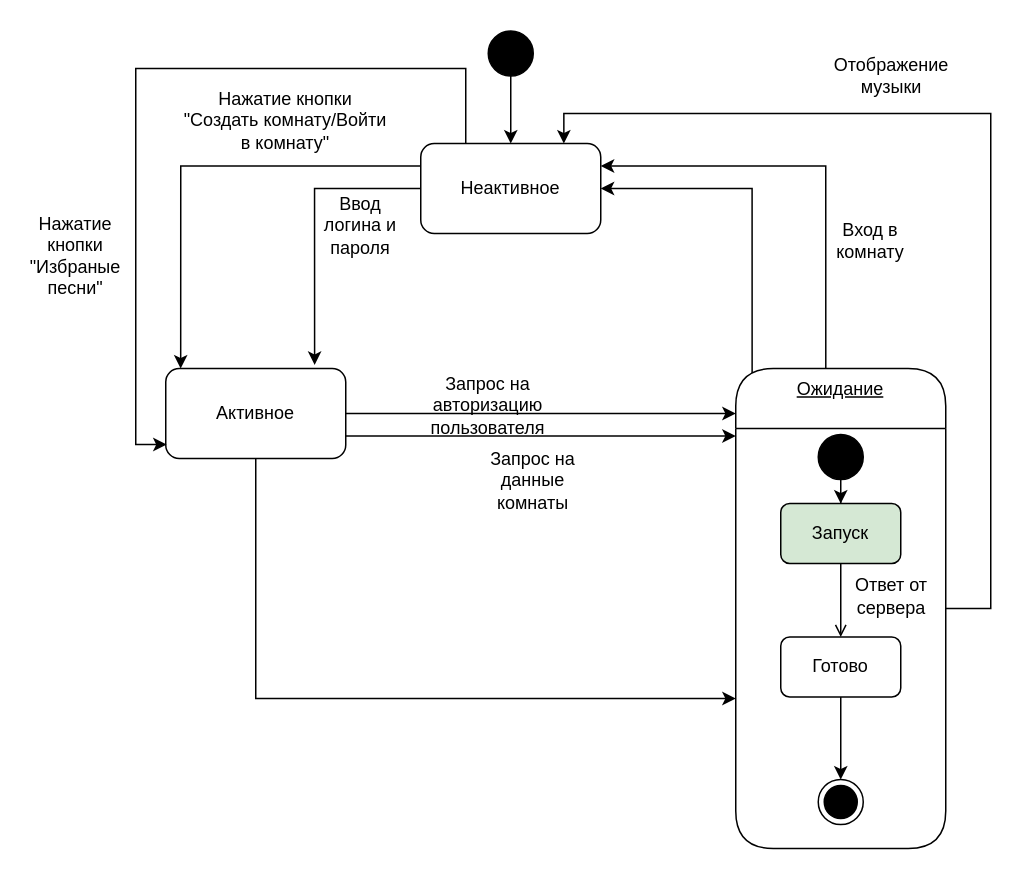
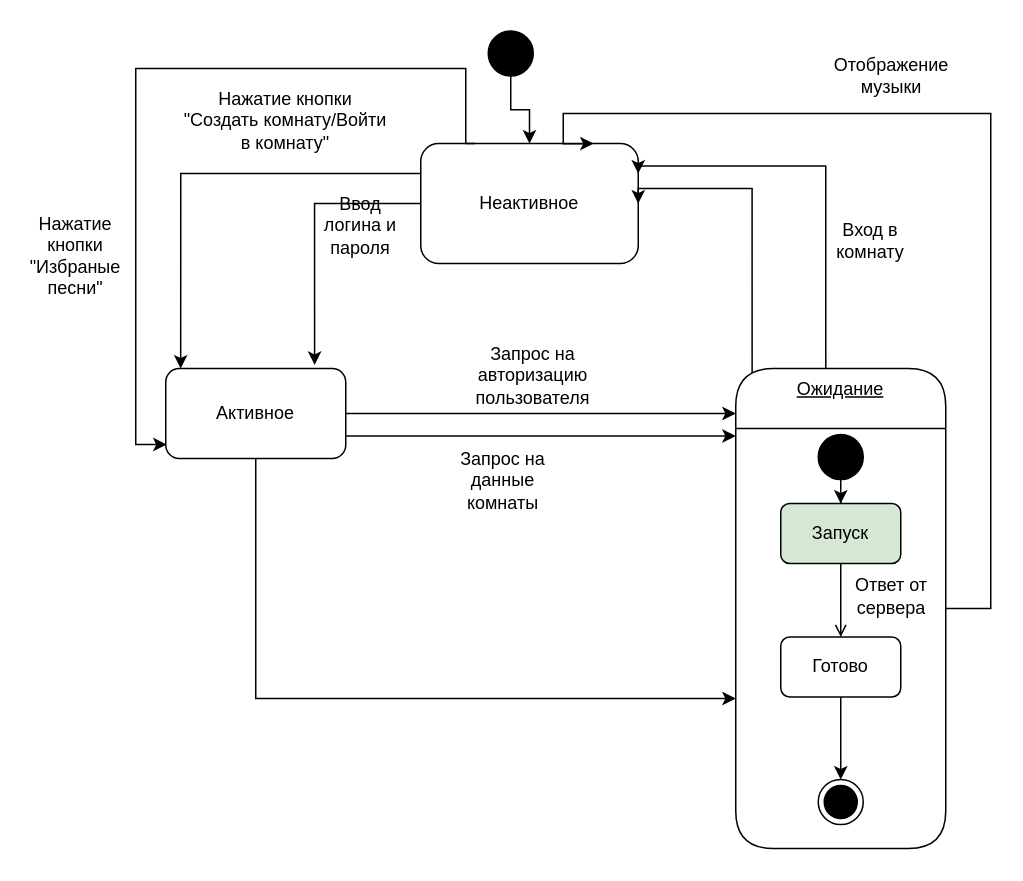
- <mxCell id="4" value="Неактивное" style="rounded=1;whiteSpace=wrap;html=1;" vertex="1" parent="1"><mxGeometry x="280" y="95" width="120" height="60" as="geometry" /></mxCell>
+ <mxCell id="4" value="Неактивное" style="rounded=1;whiteSpace=wrap;html=1;" vertex="1" parent="1"><mxGeometry x="280" y="95" width="145" height="80" as="geometry" /></mxCell>
- <mxCell id="13" value="Запрос на авторизацию пользователя" style="text;html=1;align=center;verticalAlign=middle;whiteSpace=wrap;rounded=0;" vertex="1" parent="1"><mxGeometry x="295" y="255" width="60" height="30" as="geometry" /></mxCell>
+ <mxCell id="13" value="Запрос на авторизацию пользователя" style="text;html=1;align=center;verticalAlign=middle;whiteSpace=wrap;rounded=0;" vertex="1" parent="1"><mxGeometry x="325" y="235" width="60" height="30" as="geometry" /></mxCell>
- <mxCell id="16" value="Запрос на данные комнаты" style="text;html=1;align=center;verticalAlign=middle;whiteSpace=wrap;rounded=0;" vertex="1" parent="1"><mxGeometry x="325" y="305" width="60" height="30" as="geometry" /></mxCell>
+ <mxCell id="16" value="Запрос на данные комнаты" style="text;html=1;align=center;verticalAlign=middle;whiteSpace=wrap;rounded=0;" vertex="1" parent="1"><mxGeometry x="305" y="305" width="60" height="30" as="geometry" /></mxCell>
